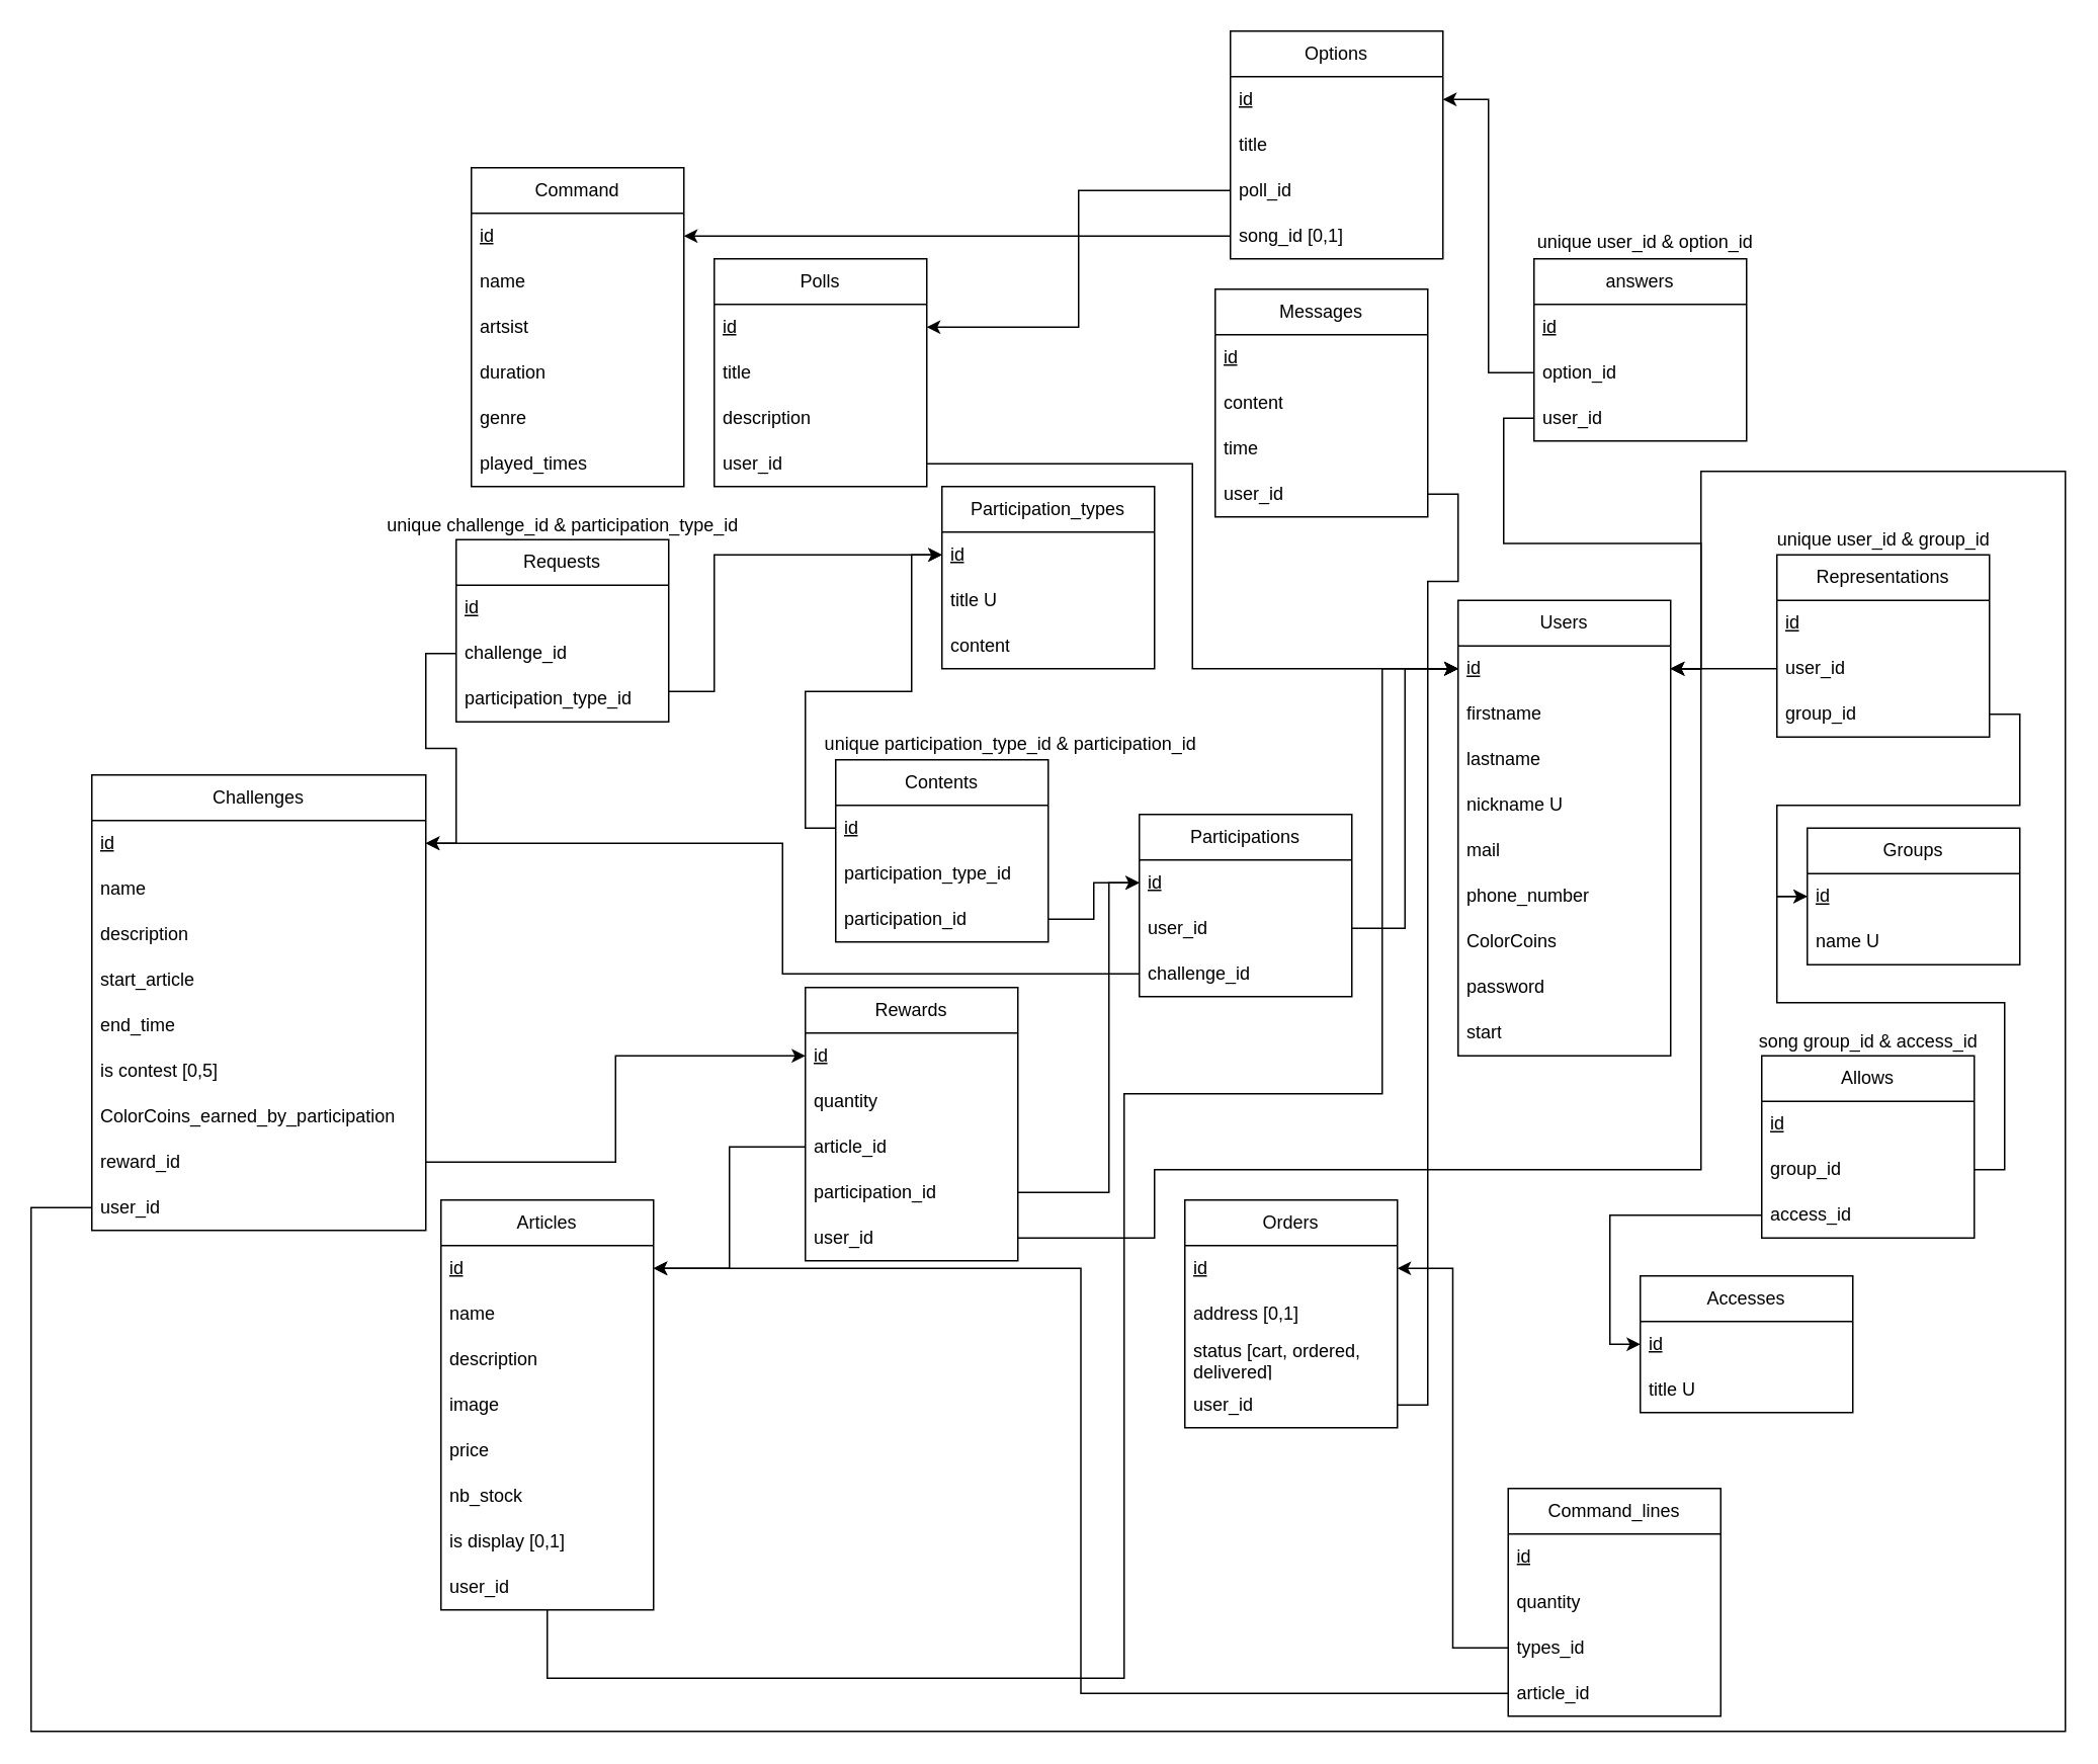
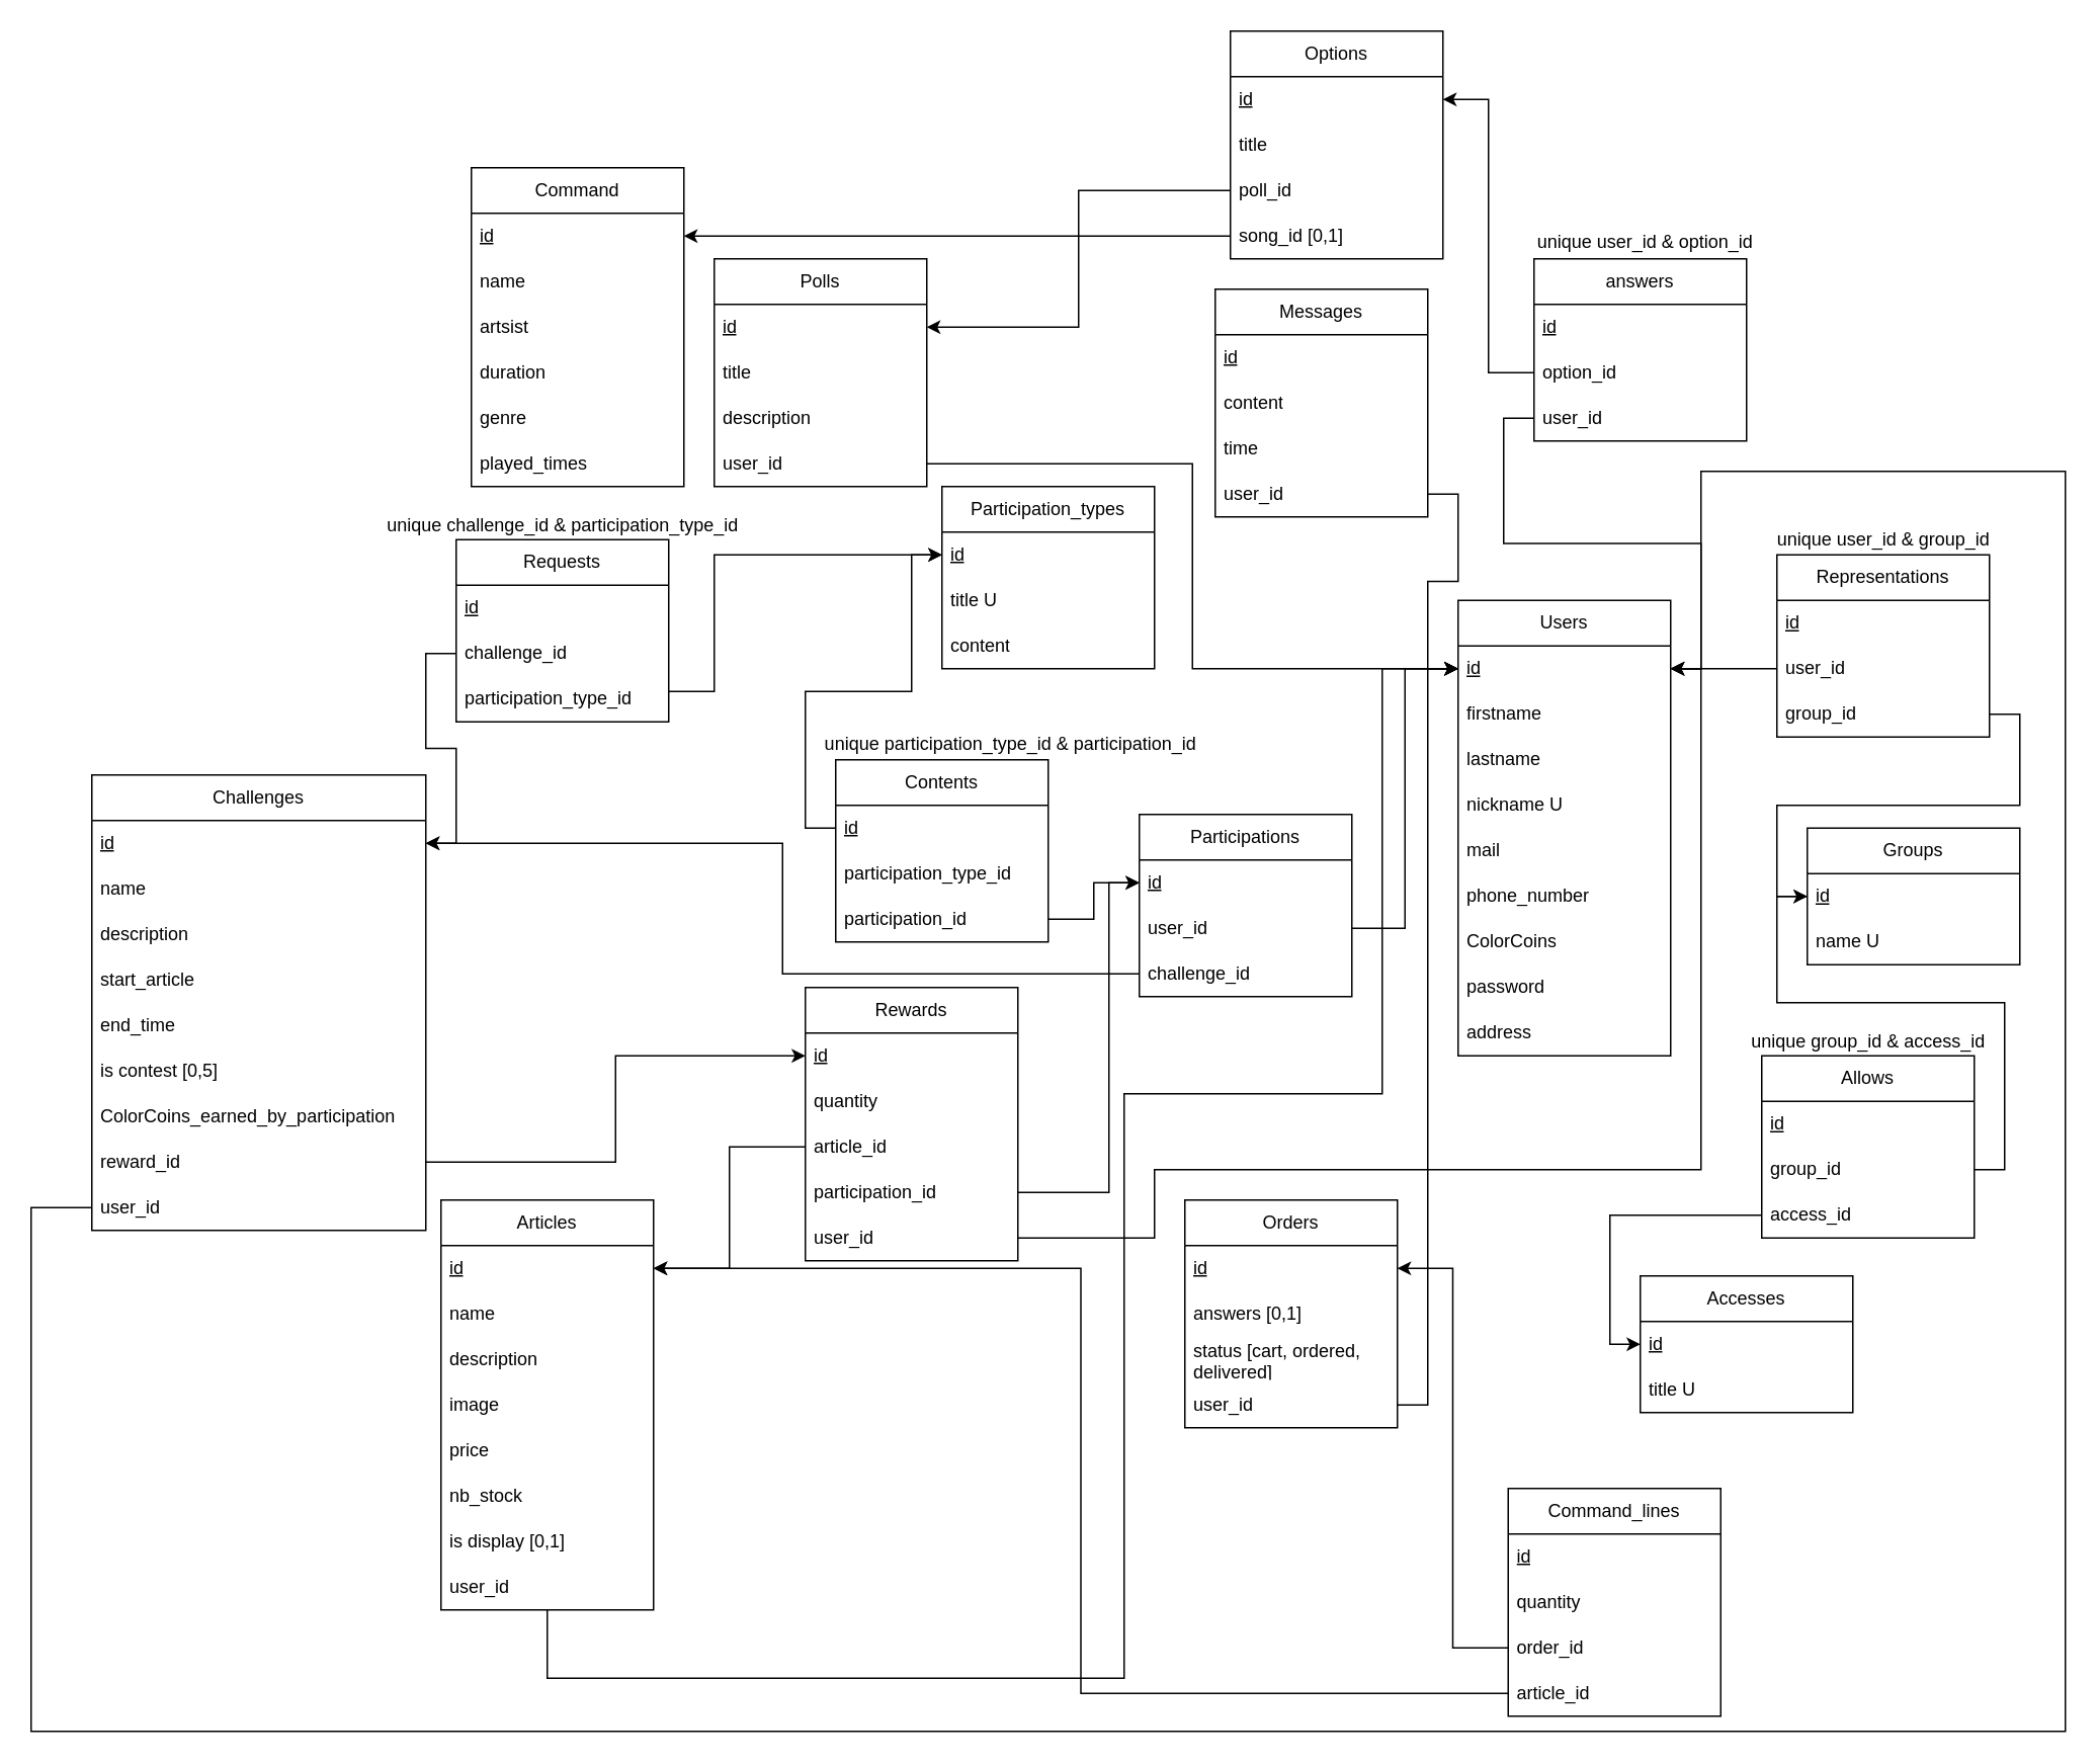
- <mxCell id="23" value="start" style="text;strokeColor=none;fillColor=none;align=left;verticalAlign=middle;spacingLeft=4;spacingRight=4;overflow=hidden;points=[[0,0.5],[1,0.5]];portConstraint=eastwest;rotatable=0;whiteSpace=wrap;html=1;" parent="14" vertex="1"><mxGeometry y="270" width="140" height="30" as="geometry" /></mxCell>
+ <mxCell id="23" value="address" style="text;strokeColor=none;fillColor=none;align=left;verticalAlign=middle;spacingLeft=4;spacingRight=4;overflow=hidden;points=[[0,0.5],[1,0.5]];portConstraint=eastwest;rotatable=0;whiteSpace=wrap;html=1;" parent="14" vertex="1"><mxGeometry y="270" width="140" height="30" as="geometry" /></mxCell>
- <mxCell id="117" value="song group_id &amp;amp; access_id" style="text;html=1;align=center;verticalAlign=middle;resizable=0;points=[];autosize=1;strokeColor=none;fillColor=none;" parent="1" vertex="1"><mxGeometry x="1140" y="671" width="180" height="30" as="geometry" /></mxCell>
+ <mxCell id="117" value="unique group_id &amp;amp; access_id" style="text;html=1;align=center;verticalAlign=middle;resizable=0;points=[];autosize=1;strokeColor=none;fillColor=none;" parent="1" vertex="1"><mxGeometry x="1140" y="671" width="180" height="30" as="geometry" /></mxCell>
- <mxCell id="26" value="address [0,1]" style="text;strokeColor=none;fillColor=none;align=left;verticalAlign=middle;spacingLeft=4;spacingRight=4;overflow=hidden;points=[[0,0.5],[1,0.5]];portConstraint=eastwest;rotatable=0;whiteSpace=wrap;html=1;" parent="24" vertex="1"><mxGeometry y="60" width="140" height="30" as="geometry" /></mxCell>
+ <mxCell id="26" value="answers [0,1]" style="text;strokeColor=none;fillColor=none;align=left;verticalAlign=middle;spacingLeft=4;spacingRight=4;overflow=hidden;points=[[0,0.5],[1,0.5]];portConstraint=eastwest;rotatable=0;whiteSpace=wrap;html=1;" parent="24" vertex="1"><mxGeometry y="60" width="140" height="30" as="geometry" /></mxCell>
- <mxCell id="71" value="types_id" style="text;strokeColor=none;fillColor=none;align=left;verticalAlign=middle;spacingLeft=4;spacingRight=4;overflow=hidden;points=[[0,0.5],[1,0.5]];portConstraint=eastwest;rotatable=0;whiteSpace=wrap;html=1;" parent="68" vertex="1"><mxGeometry y="90" width="140" height="30" as="geometry" /></mxCell>
+ <mxCell id="71" value="order_id" style="text;strokeColor=none;fillColor=none;align=left;verticalAlign=middle;spacingLeft=4;spacingRight=4;overflow=hidden;points=[[0,0.5],[1,0.5]];portConstraint=eastwest;rotatable=0;whiteSpace=wrap;html=1;" parent="68" vertex="1"><mxGeometry y="90" width="140" height="30" as="geometry" /></mxCell>
